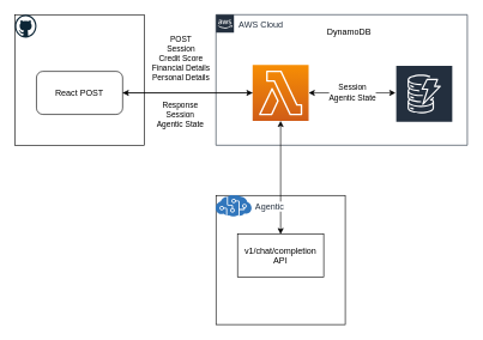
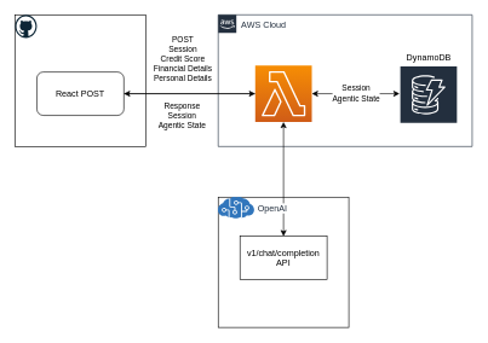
- <mxCell id="21" value="DynamoDB" style="text;html=1;align=center;verticalAlign=middle;resizable=0;points=[];autosize=1;" vertex="1" parent="1"><mxGeometry x="445" y="35" width="80" height="20" as="geometry" /></mxCell>
+ <mxCell id="21" value="DynamoDB" style="text;html=1;align=center;verticalAlign=middle;resizable=0;points=[];autosize=1;" vertex="1" parent="1"><mxGeometry x="550" y="70" width="80" height="20" as="geometry" /></mxCell>
- <mxCell id="17" value="&lt;span style=&quot;background-color: rgb(255 , 255 , 255) ; color: rgb(35 , 47 , 62) ; font-family: &amp;#34;helvetica&amp;#34; ; text-align: left&quot;&gt;Agentic&lt;/span&gt;" style="text;html=1;strokeColor=none;fillColor=none;align=center;verticalAlign=middle;whiteSpace=wrap;rounded=0;" vertex="1" parent="16"><mxGeometry x="30" y="6" width="90" height="20" as="geometry" /></mxCell>
+ <mxCell id="17" value="&lt;span style=&quot;background-color: rgb(255 , 255 , 255) ; color: rgb(35 , 47 , 62) ; font-family: &amp;#34;helvetica&amp;#34; ; text-align: left&quot;&gt;OpenAI&lt;/span&gt;" style="text;html=1;strokeColor=none;fillColor=none;align=center;verticalAlign=middle;whiteSpace=wrap;rounded=0;" vertex="1" parent="16"><mxGeometry x="30" y="6" width="90" height="20" as="geometry" /></mxCell>
